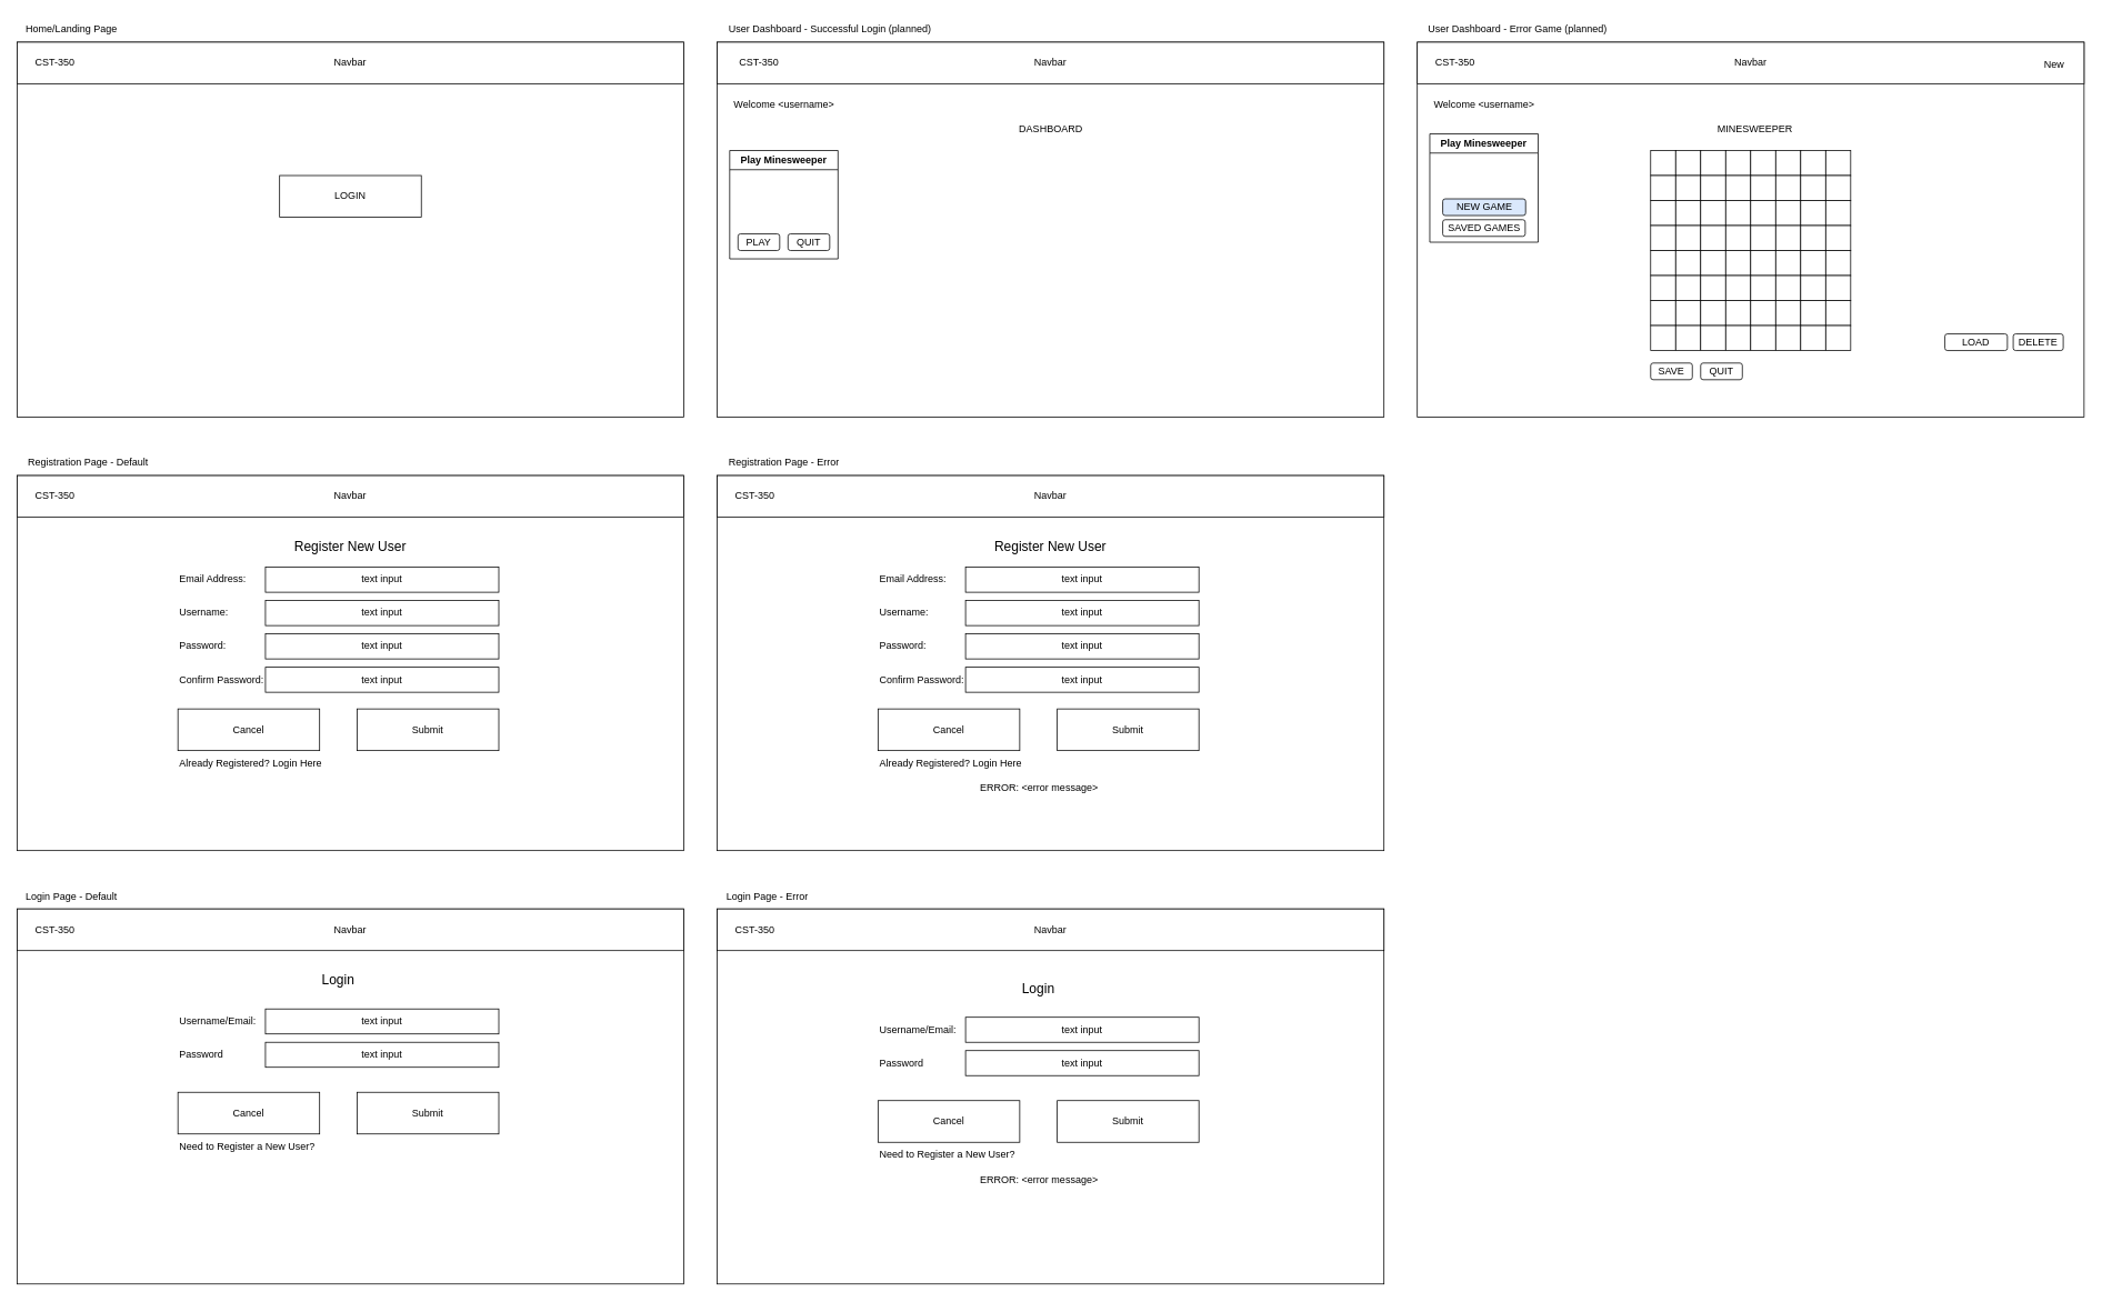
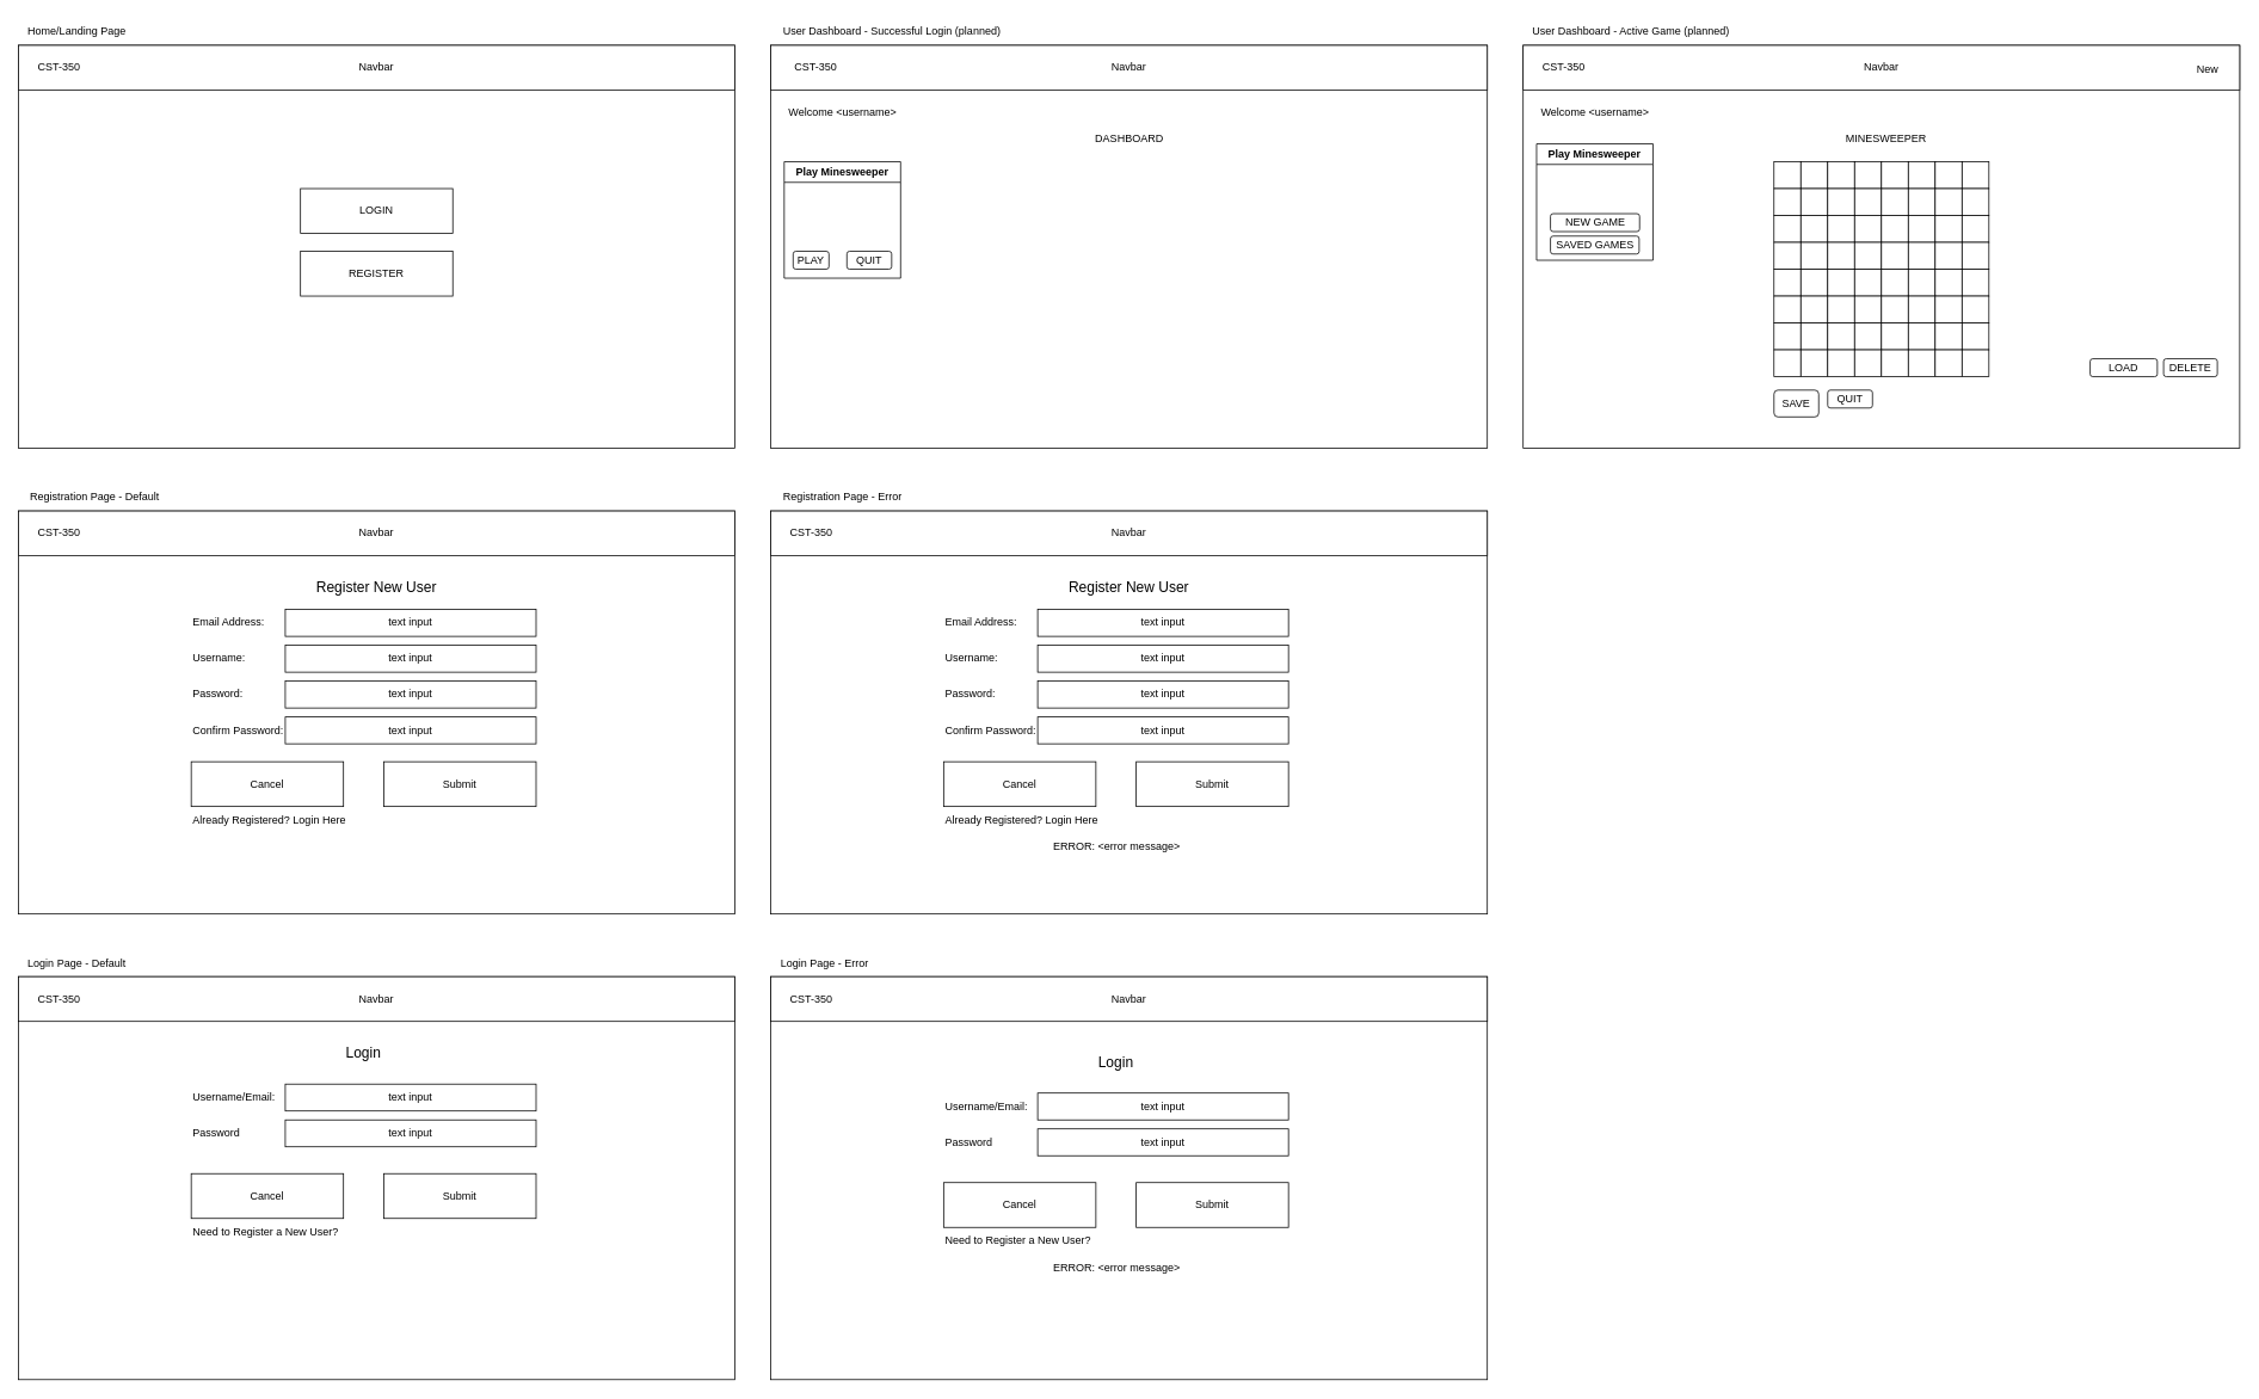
- <mxCell id="147" value="User Dashboard - Error Game (planned)" style="text;html=1;align=center;verticalAlign=middle;resizable=0;points=[];autosize=1;strokeColor=none;fillColor=none;" parent="1" vertex="1"><mxGeometry x="1700" y="20" width="240" height="30" as="geometry" /></mxCell>
+ <mxCell id="147" value="User Dashboard - Active Game (planned)" style="text;html=1;align=center;verticalAlign=middle;resizable=0;points=[];autosize=1;strokeColor=none;fillColor=none;" parent="1" vertex="1"><mxGeometry x="1700" y="20" width="240" height="30" as="geometry" /></mxCell>
- <mxCell id="75" value="NEW GAME" style="rounded=1;whiteSpace=wrap;html=1;fillColor=#dae8fc;" parent="74" vertex="1"><mxGeometry x="15.5" y="78" width="99.5" height="20" as="geometry" /></mxCell>
+ <mxCell id="75" value="NEW GAME" style="rounded=1;whiteSpace=wrap;html=1;" parent="74" vertex="1"><mxGeometry x="15.5" y="78" width="99.5" height="20" as="geometry" /></mxCell>
- <mxCell id="69" value="PLAY" style="rounded=1;whiteSpace=wrap;html=1;" parent="67" vertex="1"><mxGeometry x="10" y="100" width="50" height="20" as="geometry" /></mxCell>
+ <mxCell id="69" value="PLAY" style="rounded=1;whiteSpace=wrap;html=1;" parent="67" vertex="1"><mxGeometry x="10" y="100" width="40" height="20" as="geometry" /></mxCell>
+ <mxCell id="61" value="REGISTER" style="rounded=0;whiteSpace=wrap;html=1;" parent="1" vertex="1"><mxGeometry x="335" y="280" width="170" height="50" as="geometry" /></mxCell>
- <mxCell id="149" value="SAVE" style="rounded=1;whiteSpace=wrap;html=1;" parent="1" vertex="1"><mxGeometry x="1980" y="435" width="50" height="20" as="geometry" /></mxCell>
+ <mxCell id="149" value="SAVE" style="rounded=1;whiteSpace=wrap;html=1;" parent="1" vertex="1"><mxGeometry x="1980" y="435" width="50" height="30" as="geometry" /></mxCell>
